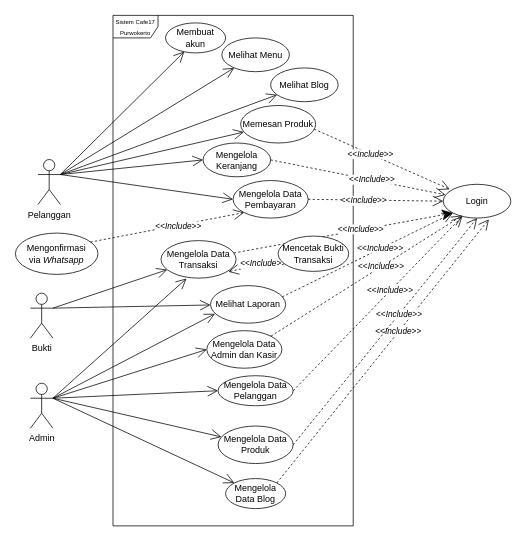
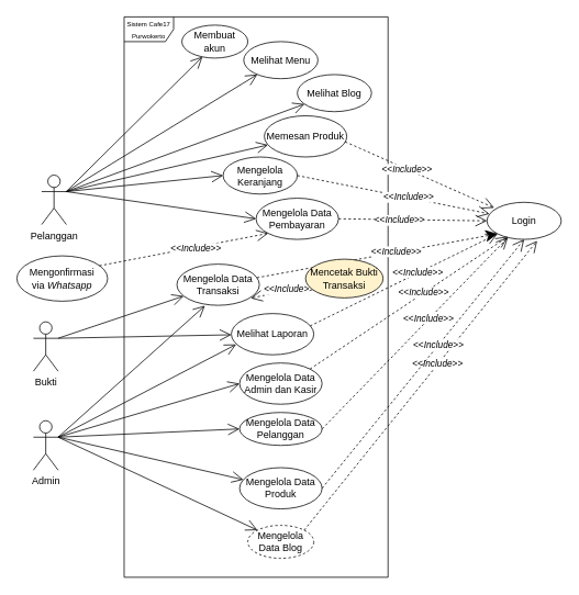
- <mxCell id="41" value="Mencetak Bukti Transaksi" style="ellipse;whiteSpace=wrap;html=1;" parent="1" vertex="1"><mxGeometry x="370" y="314" width="94" height="47" as="geometry" /></mxCell>
+ <mxCell id="41" value="Mencetak Bukti Transaksi" style="ellipse;whiteSpace=wrap;html=1;fillColor=#fff2cc;" parent="1" vertex="1"><mxGeometry x="370" y="314" width="94" height="47" as="geometry" /></mxCell>
- <mxCell id="34" value="Mengelola Data Admin dan Kasir" style="ellipse;whiteSpace=wrap;html=1;" parent="1" vertex="1"><mxGeometry x="275" y="440" width="100" height="50" as="geometry" /></mxCell>
+ <mxCell id="34" value="Mengelola Data Admin dan Kasir" style="ellipse;whiteSpace=wrap;html=1;" parent="1" vertex="1"><mxGeometry x="290" y="440" width="100" height="50" as="geometry" /></mxCell>
- <mxCell id="33" value="Mengelola Data Blog" style="ellipse;whiteSpace=wrap;html=1;" parent="1" vertex="1"><mxGeometry x="300" y="637" width="80" height="40" as="geometry" /></mxCell>
+ <mxCell id="33" value="Mengelola Data Blog" style="ellipse;whiteSpace=wrap;html=1;dashed=1;" parent="1" vertex="1"><mxGeometry x="300" y="637" width="80" height="40" as="geometry" /></mxCell>
